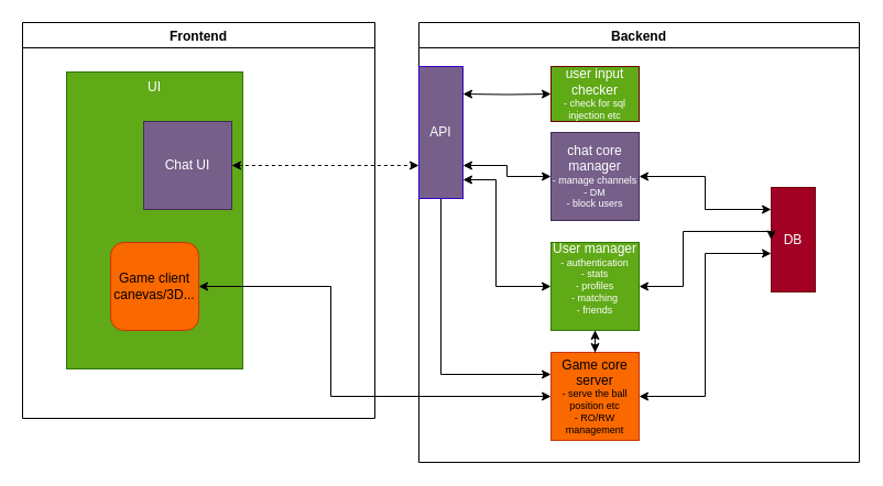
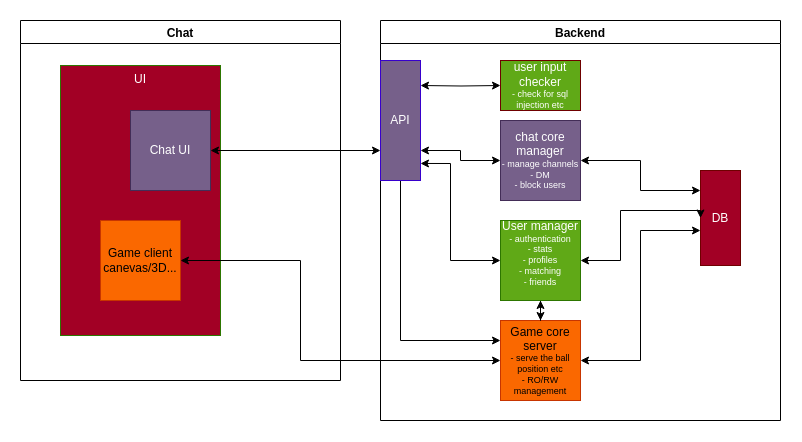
- <mxCell id="16" value="Frontend" style="swimlane;" vertex="1" parent="1"><mxGeometry x="20" y="20" width="320" height="360" as="geometry" /></mxCell>
+ <mxCell id="16" value="Chat" style="swimlane;" vertex="1" parent="1"><mxGeometry x="20" y="20" width="320" height="360" as="geometry" /></mxCell>
- <mxCell id="21" style="edgeStyle=orthogonalEdgeStyle;rounded=0;orthogonalLoop=1;jettySize=auto;html=1;entryX=0;entryY=0.75;entryDx=0;entryDy=0;startArrow=classic;startFill=1;dashed=1;" edge="1" parent="1" source="19" target="15"><mxGeometry relative="1" as="geometry" /></mxCell>
+ <mxCell id="21" style="edgeStyle=orthogonalEdgeStyle;rounded=0;orthogonalLoop=1;jettySize=auto;html=1;entryX=0;entryY=0.75;entryDx=0;entryDy=0;startArrow=classic;startFill=1;" edge="1" parent="1" source="19" target="15"><mxGeometry relative="1" as="geometry" /></mxCell>
- <mxCell id="17" value="UI" style="rounded=0;whiteSpace=wrap;html=1;verticalAlign=top;fillColor=#60a917;fontColor=#ffffff;strokeColor=#2D7600;" vertex="1" parent="16"><mxGeometry x="40" y="45" width="160" height="270" as="geometry" /></mxCell>
+ <mxCell id="17" value="UI" style="rounded=0;whiteSpace=wrap;html=1;verticalAlign=top;fillColor=#a20025;fontColor=#ffffff;strokeColor=#2D7600;" vertex="1" parent="16"><mxGeometry x="40" y="45" width="160" height="270" as="geometry" /></mxCell>
- <mxCell id="18" value="Game client canevas/3D..." style="whiteSpace=wrap;html=1;aspect=fixed;fillColor=#fa6800;fontColor=#000000;strokeColor=#C73500;rounded=1;" vertex="1" parent="16"><mxGeometry x="80" y="200" width="80" height="80" as="geometry" /></mxCell>
+ <mxCell id="18" value="Game client canevas/3D..." style="whiteSpace=wrap;html=1;aspect=fixed;fillColor=#fa6800;fontColor=#000000;strokeColor=#C73500;" vertex="1" parent="16"><mxGeometry x="80" y="200" width="80" height="80" as="geometry" /></mxCell>
